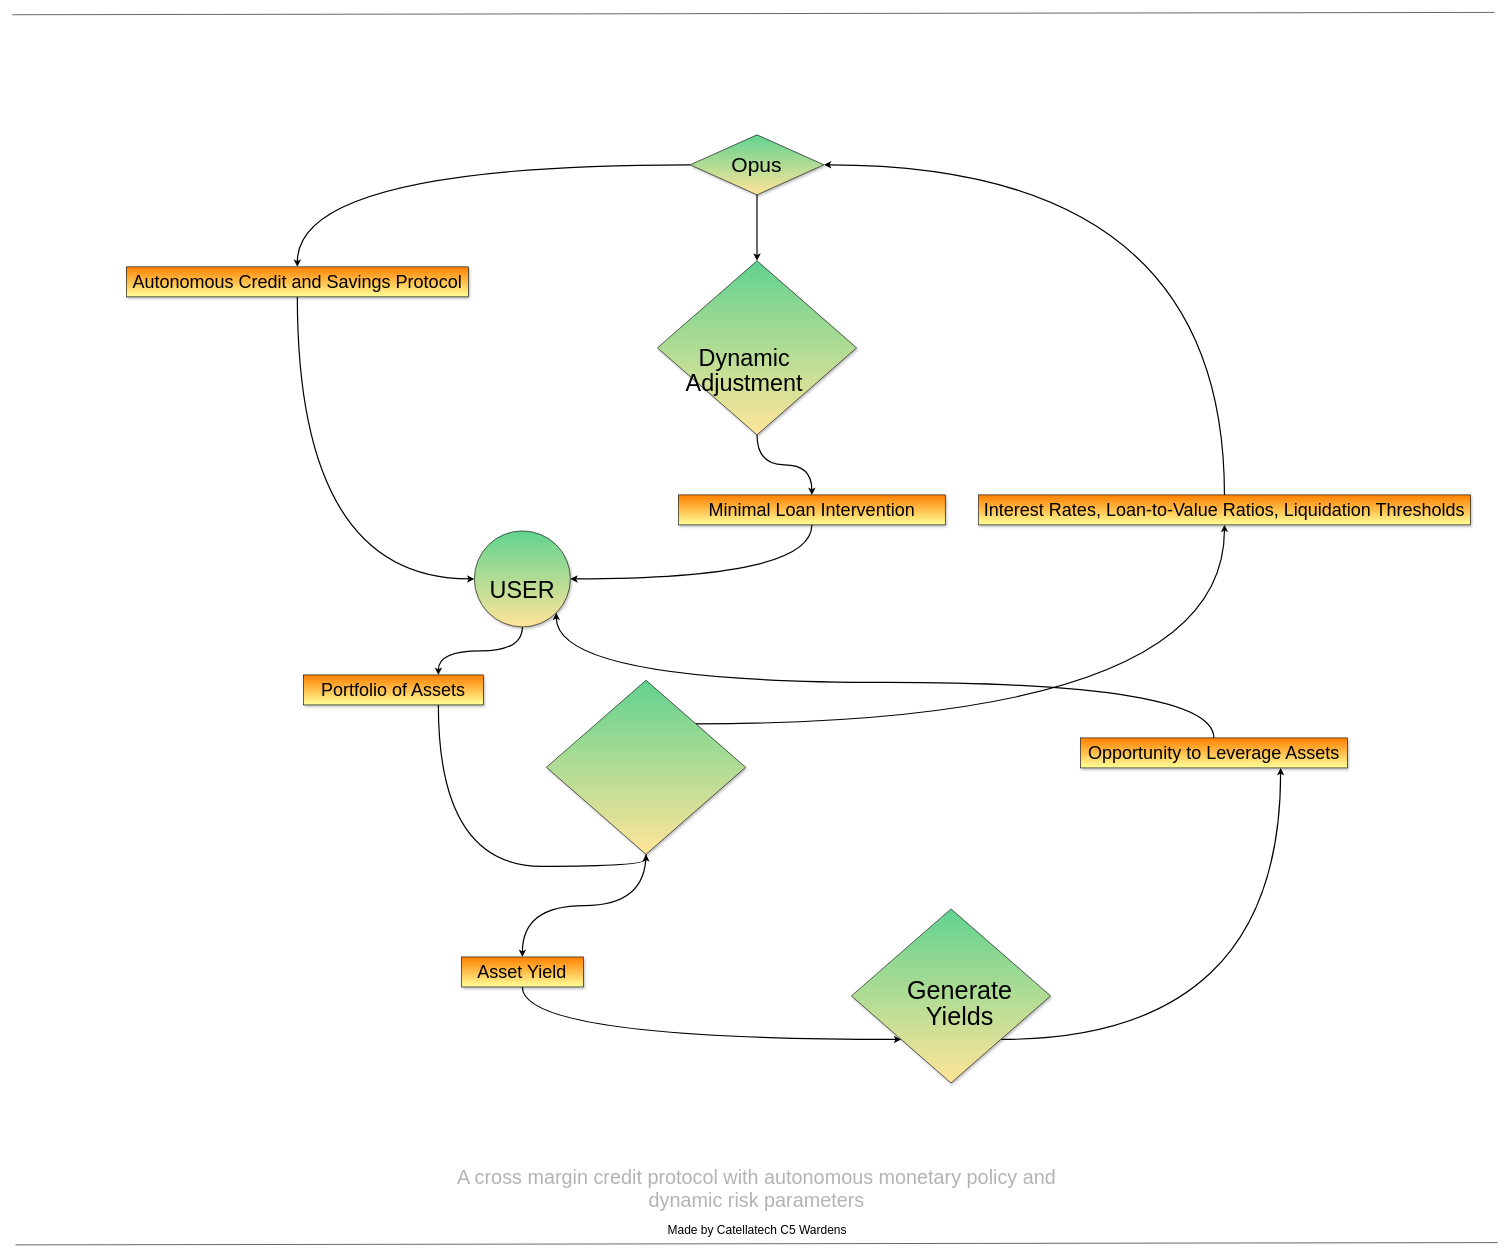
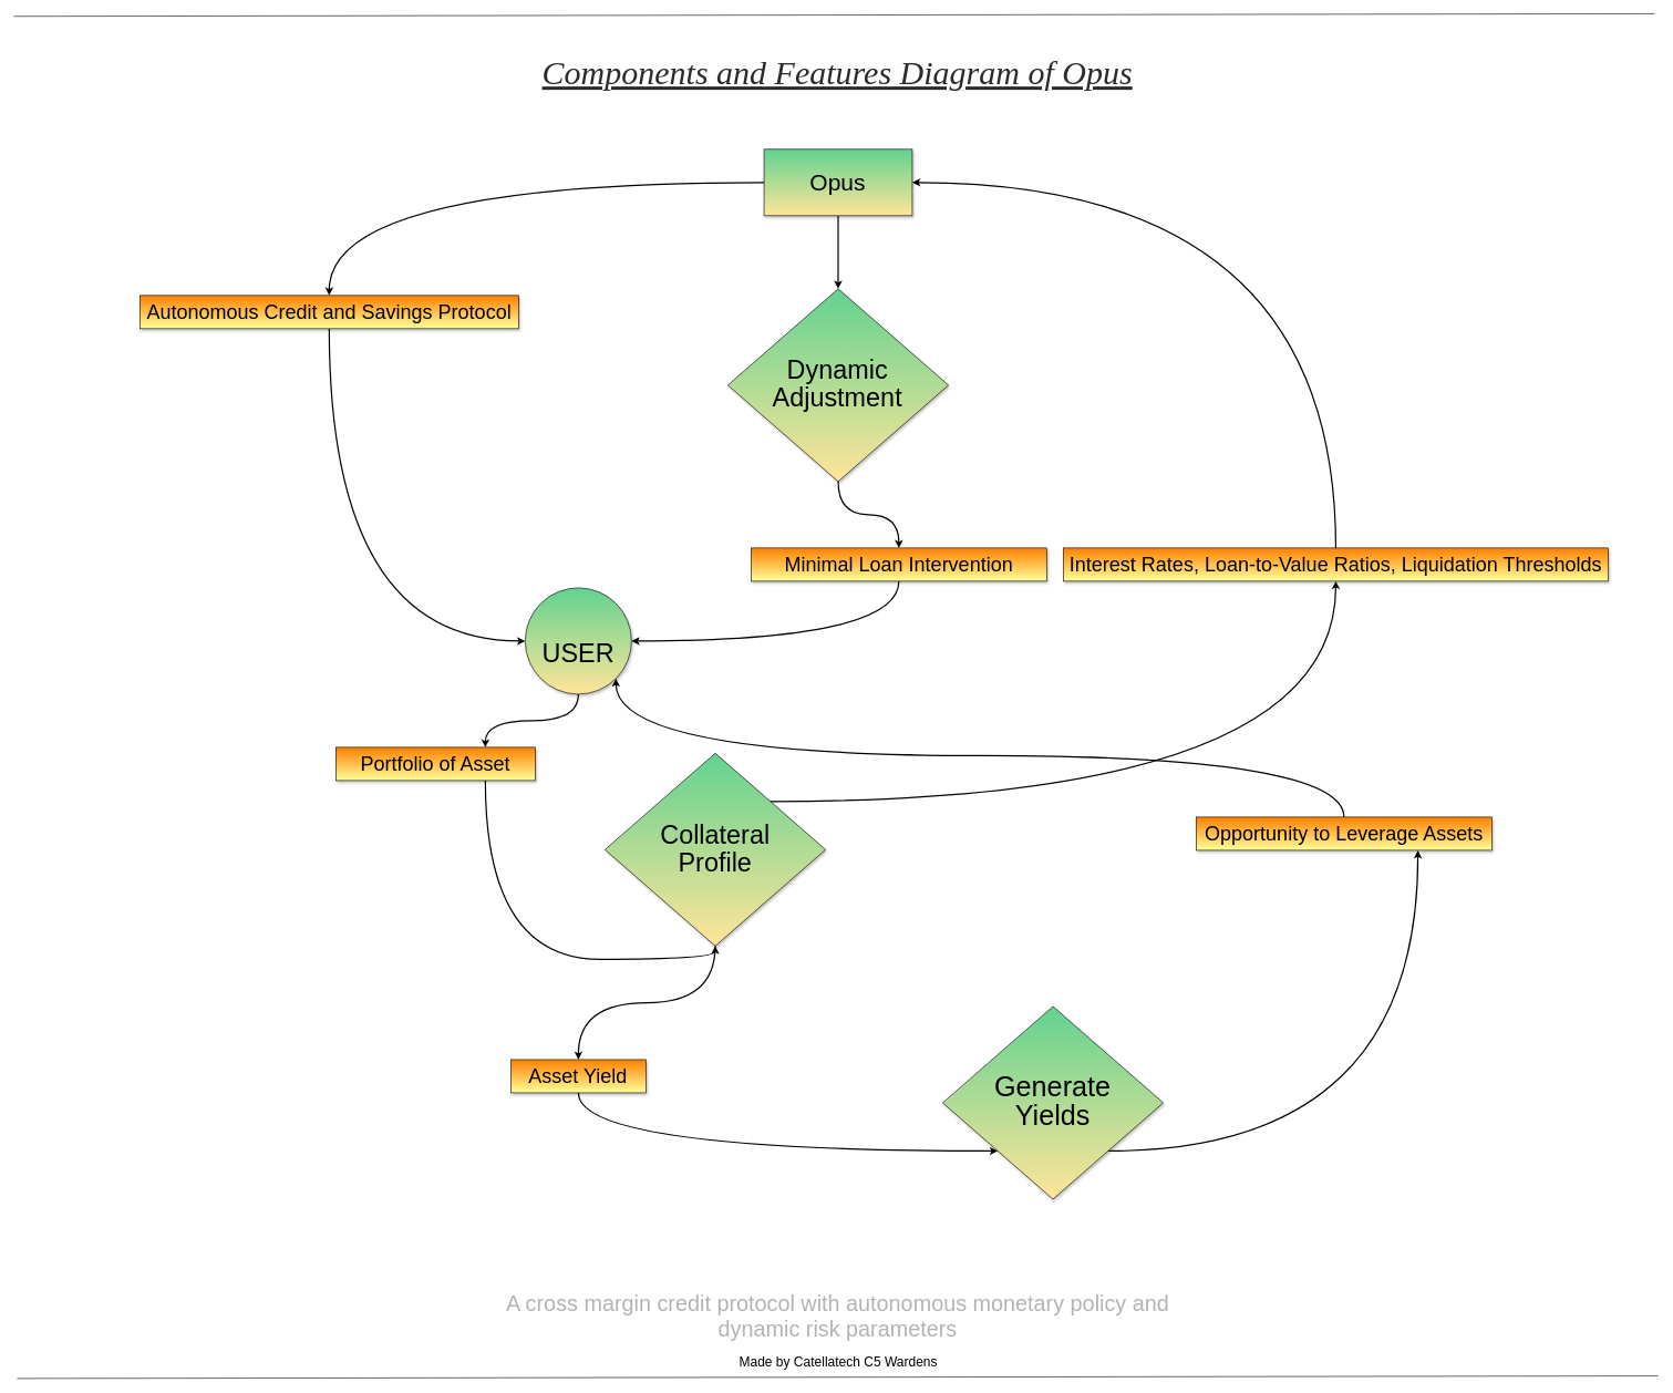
+ <mxCell id="2" value="&lt;font style=&quot;&quot;&gt;&lt;font style=&quot;font-size: 50px;&quot; face=&quot;Verdana&quot;&gt;&lt;i&gt;&lt;u&gt;Components and Features Diagram of Opus&lt;/u&gt;&lt;/i&gt;&lt;/font&gt;&lt;br&gt;&lt;/font&gt;" style="text;html=1;strokeColor=none;fillColor=none;align=center;verticalAlign=middle;whiteSpace=wrap;rounded=0;fontColor=#2B2B2B;" vertex="1" parent="1"><mxGeometry x="687.25" y="74" width="1146" height="70" as="geometry" /></mxCell>
- <mxCell id="10" value="&lt;div style=&quot;&quot;&gt;&lt;font style=&quot;font-size: 35px;&quot;&gt;Opus&lt;/font&gt;&lt;br&gt;&lt;/div&gt;" style="rhombus;whiteSpace=wrap;html=1;fontFamily=Helvetica;fontSize=11;fillColor=#61D290;align=center;strokeWidth=1;strokeColor=#000000;gradientColor=#FFE599;glass=0;shadow=1;fontColor=default;" vertex="1" parent="1"><mxGeometry x="1149.44" y="224" width="223.12" height="100" as="geometry" /></mxCell>
+ <mxCell id="10" value="&lt;div style=&quot;&quot;&gt;&lt;font style=&quot;font-size: 35px;&quot;&gt;Opus&lt;/font&gt;&lt;br&gt;&lt;/div&gt;" style="rounded=0;whiteSpace=wrap;html=1;fontFamily=Helvetica;fontSize=11;fillColor=#61D290;align=center;strokeWidth=1;strokeColor=#000000;gradientColor=#FFE599;glass=0;shadow=1;fontColor=default;" vertex="1" parent="1"><mxGeometry x="1149.44" y="224" width="223.12" height="100" as="geometry" /></mxCell>
- <mxCell id="17" value="&lt;h1 style=&quot;background-image: none; background-position: initial; background-size: initial; background-repeat: initial; background-attachment: initial; background-origin: initial; background-clip: initial; border: none; box-sizing: border-box; margin: 0.25em 0px 0.25rem; padding: 0px; vertical-align: baseline; line-height: 154%;&quot; class=&quot;type__headline__xs&quot;&gt;&lt;span style=&quot;font-weight: normal;&quot;&gt;&lt;font style=&quot;font-size: 39px;&quot;&gt;Dynamic Adjustment&lt;/font&gt;&lt;/span&gt;&lt;br&gt;&lt;/h1&gt;" style="text;html=1;strokeColor=none;fillColor=none;align=center;verticalAlign=middle;whiteSpace=wrap;rounded=0;" vertex="1" parent="1"><mxGeometry x="1115.25" y="564" width="250" height="110" as="geometry" /></mxCell>
+ <mxCell id="17" value="&lt;h1 style=&quot;background-image: none; background-position: initial; background-size: initial; background-repeat: initial; background-attachment: initial; background-origin: initial; background-clip: initial; border: none; box-sizing: border-box; margin: 0.25em 0px 0.25rem; padding: 0px; vertical-align: baseline; line-height: 154%;&quot; class=&quot;type__headline__xs&quot;&gt;&lt;span style=&quot;font-weight: normal;&quot;&gt;&lt;font style=&quot;font-size: 39px;&quot;&gt;Dynamic Adjustment&lt;/font&gt;&lt;/span&gt;&lt;br&gt;&lt;/h1&gt;" style="text;html=1;strokeColor=none;fillColor=none;align=center;verticalAlign=middle;whiteSpace=wrap;rounded=0;" vertex="1" parent="1"><mxGeometry x="1135.25" y="524" width="250" height="110" as="geometry" /></mxCell>
- <mxCell id="21" value="&lt;font style=&quot;font-size: 30px;&quot;&gt;Interest Rates, Loan-to-Value Ratios, Liquidation Thresholds&lt;/font&gt;" style="text;html=1;strokeColor=#000000;fillColor=#FF8000;align=center;verticalAlign=middle;whiteSpace=wrap;rounded=0;gradientColor=#FFFF99;fontSize=11;strokeWidth=1;glass=0;shadow=1;" vertex="1" parent="1"><mxGeometry x="1630" y="824" width="820" height="50" as="geometry" /></mxCell>
+ <mxCell id="21" value="&lt;font style=&quot;font-size: 30px;&quot;&gt;Interest Rates, Loan-to-Value Ratios, Liquidation Thresholds&lt;/font&gt;" style="text;html=1;strokeColor=#000000;fillColor=#FF8000;align=center;verticalAlign=middle;whiteSpace=wrap;rounded=0;gradientColor=#FFFF99;fontSize=11;strokeWidth=1;glass=0;shadow=1;" vertex="1" parent="1"><mxGeometry x="1600" y="824" width="820" height="50" as="geometry" /></mxCell>
- <mxCell id="27" value="&lt;font style=&quot;font-size: 30px;&quot;&gt;Portfolio of Assets&lt;/font&gt;" style="text;html=1;strokeColor=#000000;fillColor=#FF8000;align=center;verticalAlign=middle;whiteSpace=wrap;rounded=0;gradientColor=#FFFF99;fontSize=11;strokeWidth=1;glass=0;shadow=1;" vertex="1" parent="1"><mxGeometry x="505" y="1124" width="300" height="50" as="geometry" /></mxCell>
+ <mxCell id="27" value="&lt;font style=&quot;font-size: 30px;&quot;&gt;Portfolio of Asset&lt;/font&gt;" style="text;html=1;strokeColor=#000000;fillColor=#FF8000;align=center;verticalAlign=middle;whiteSpace=wrap;rounded=0;gradientColor=#FFFF99;fontSize=11;strokeWidth=1;glass=0;shadow=1;" vertex="1" parent="1"><mxGeometry x="505" y="1124" width="300" height="50" as="geometry" /></mxCell>
+ <mxCell id="31" value="&lt;h1 style=&quot;background-image: none; background-position: initial; background-size: initial; background-repeat: initial; background-attachment: initial; background-origin: initial; background-clip: initial; border: none; box-sizing: border-box; margin: 0.25em 0px 0.25rem; padding: 0px; vertical-align: baseline; line-height: 154%;&quot; class=&quot;type__headline__xs&quot;&gt;&lt;span style=&quot;font-weight: normal;&quot;&gt;&lt;font style=&quot;font-size: 39px;&quot;&gt;Collateral Profile&lt;/font&gt;&lt;/span&gt;&lt;br&gt;&lt;/h1&gt;" style="text;html=1;strokeColor=none;fillColor=none;align=center;verticalAlign=middle;whiteSpace=wrap;rounded=0;" vertex="1" parent="1"><mxGeometry x="951" y="1223" width="250" height="110" as="geometry" /></mxCell>
- <mxCell id="38" value="&lt;h1 style=&quot;background-image: none; background-position: initial; background-size: initial; background-repeat: initial; background-attachment: initial; background-origin: initial; background-clip: initial; border: none; box-sizing: border-box; margin: 0.25em 0px 0.25rem; padding: 0px; vertical-align: baseline; line-height: 154%;&quot; class=&quot;type__headline__xs&quot;&gt;&lt;span style=&quot;font-weight: normal;&quot;&gt;&lt;font style=&quot;font-size: 42px;&quot;&gt;Generate Yields&lt;/font&gt;&lt;/span&gt;&lt;br&gt;&lt;/h1&gt;" style="text;html=1;strokeColor=none;fillColor=none;align=center;verticalAlign=middle;whiteSpace=wrap;rounded=0;" vertex="1" parent="1"><mxGeometry x="1474.25" y="1619" width="250" height="110" as="geometry" /></mxCell>
+ <mxCell id="38" value="&lt;h1 style=&quot;background-image: none; background-position: initial; background-size: initial; background-repeat: initial; background-attachment: initial; background-origin: initial; background-clip: initial; border: none; box-sizing: border-box; margin: 0.25em 0px 0.25rem; padding: 0px; vertical-align: baseline; line-height: 154%;&quot; class=&quot;type__headline__xs&quot;&gt;&lt;span style=&quot;font-weight: normal;&quot;&gt;&lt;font style=&quot;font-size: 42px;&quot;&gt;Generate Yields&lt;/font&gt;&lt;/span&gt;&lt;br&gt;&lt;/h1&gt;" style="text;html=1;strokeColor=none;fillColor=none;align=center;verticalAlign=middle;whiteSpace=wrap;rounded=0;" vertex="1" parent="1"><mxGeometry x="1459.25" y="1604" width="250" height="110" as="geometry" /></mxCell>
